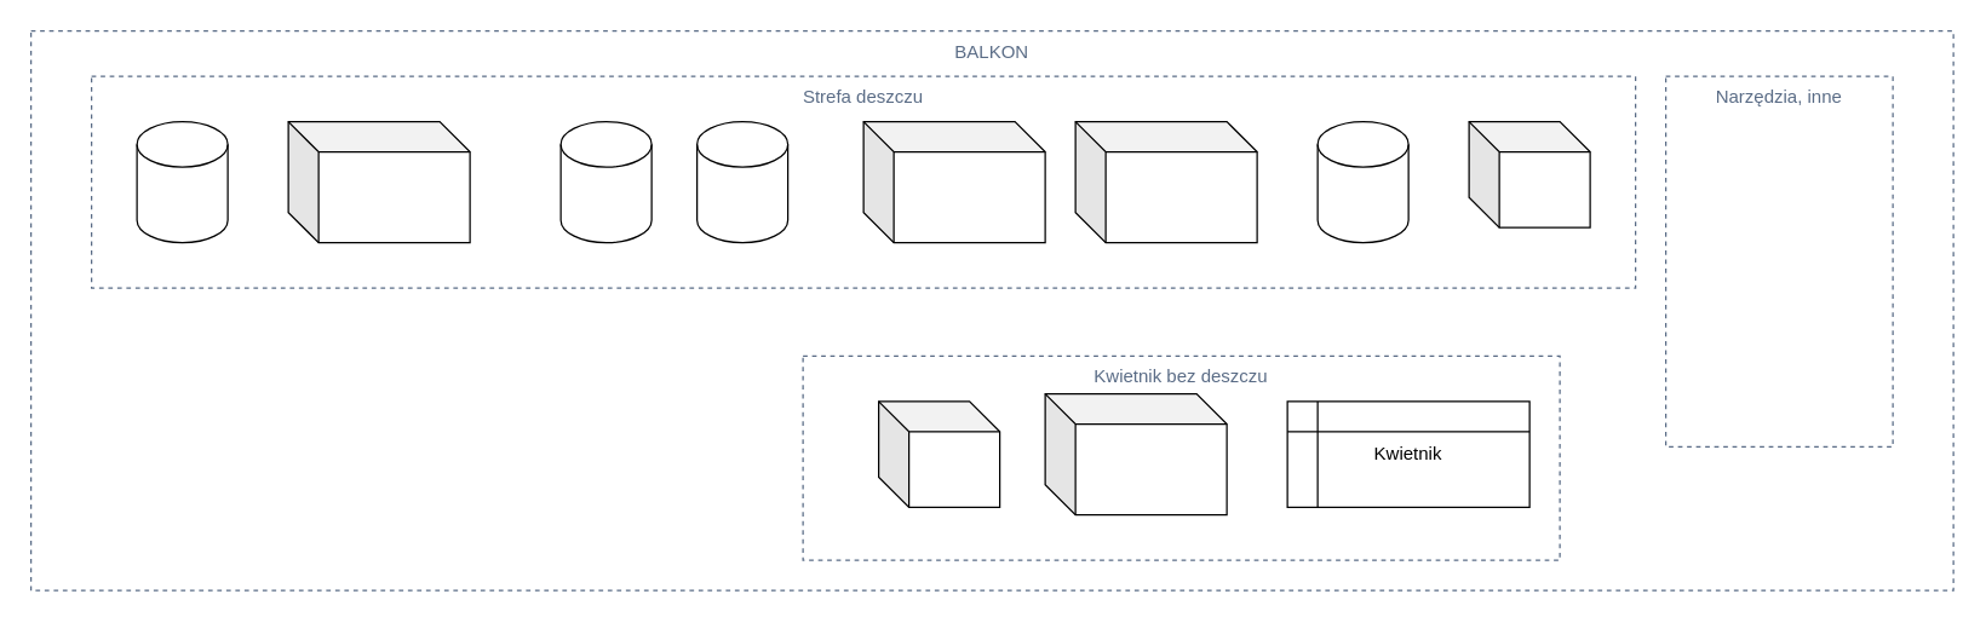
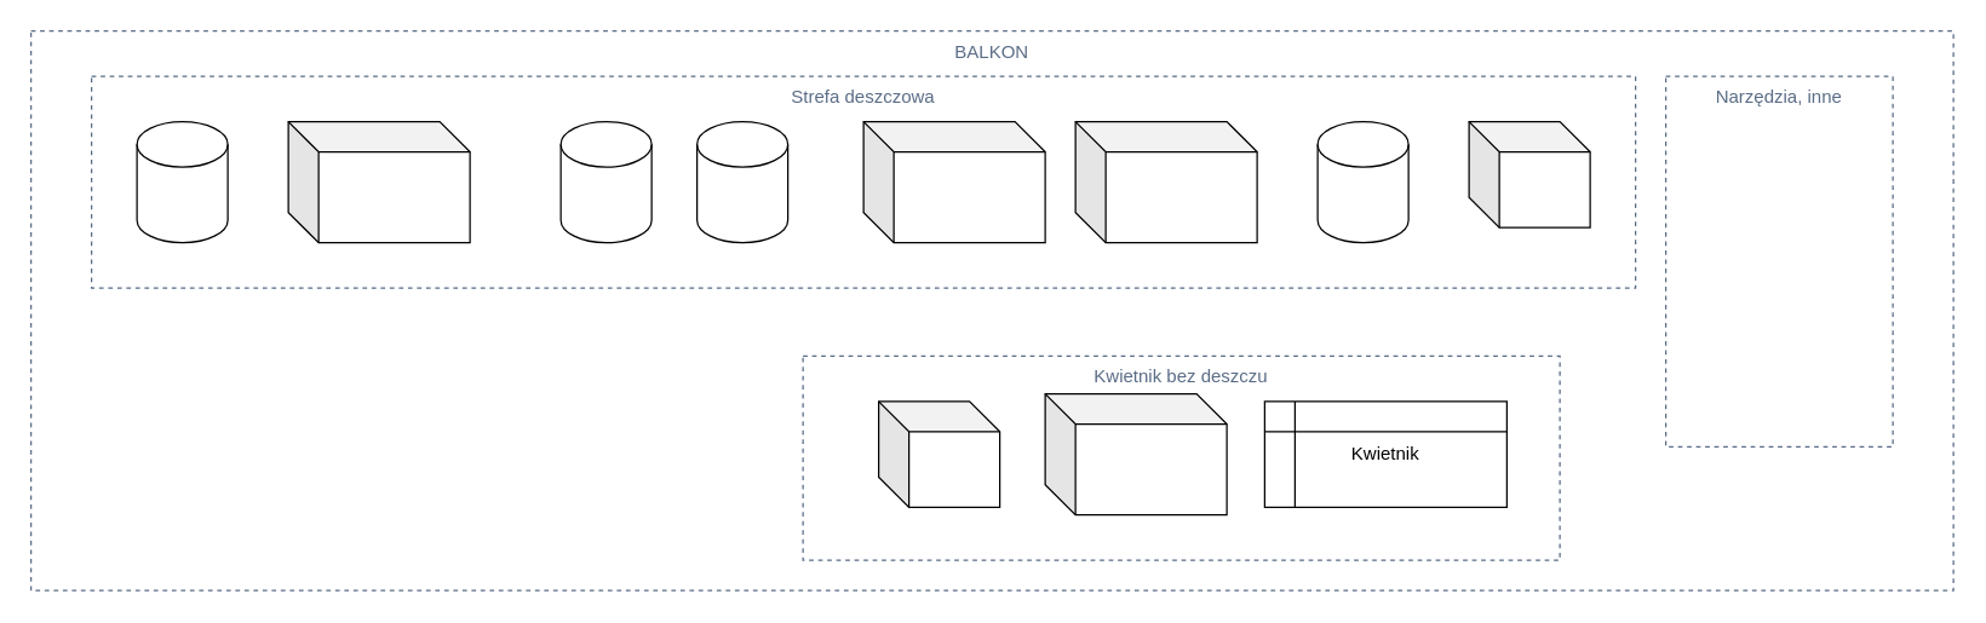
- <mxCell id="15" value="Strefa deszczu" style="fillColor=none;strokeColor=#5A6C86;dashed=1;verticalAlign=top;fontStyle=0;fontColor=#5A6C86;" vertex="1" parent="1"><mxGeometry x="60" y="50" width="1020" height="140" as="geometry" /></mxCell>
+ <mxCell id="15" value="Strefa deszczowa" style="fillColor=none;strokeColor=#5A6C86;dashed=1;verticalAlign=top;fontStyle=0;fontColor=#5A6C86;" vertex="1" parent="1"><mxGeometry x="60" y="50" width="1020" height="140" as="geometry" /></mxCell>
- <mxCell id="14" value="Kwietnik" style="shape=internalStorage;whiteSpace=wrap;html=1;backgroundOutline=1;" vertex="1" parent="1"><mxGeometry x="850" y="265" width="160" height="70" as="geometry" /></mxCell>
+ <mxCell id="14" value="Kwietnik" style="shape=internalStorage;whiteSpace=wrap;html=1;backgroundOutline=1;" vertex="1" parent="1"><mxGeometry x="835" y="265" width="160" height="70" as="geometry" /></mxCell>
